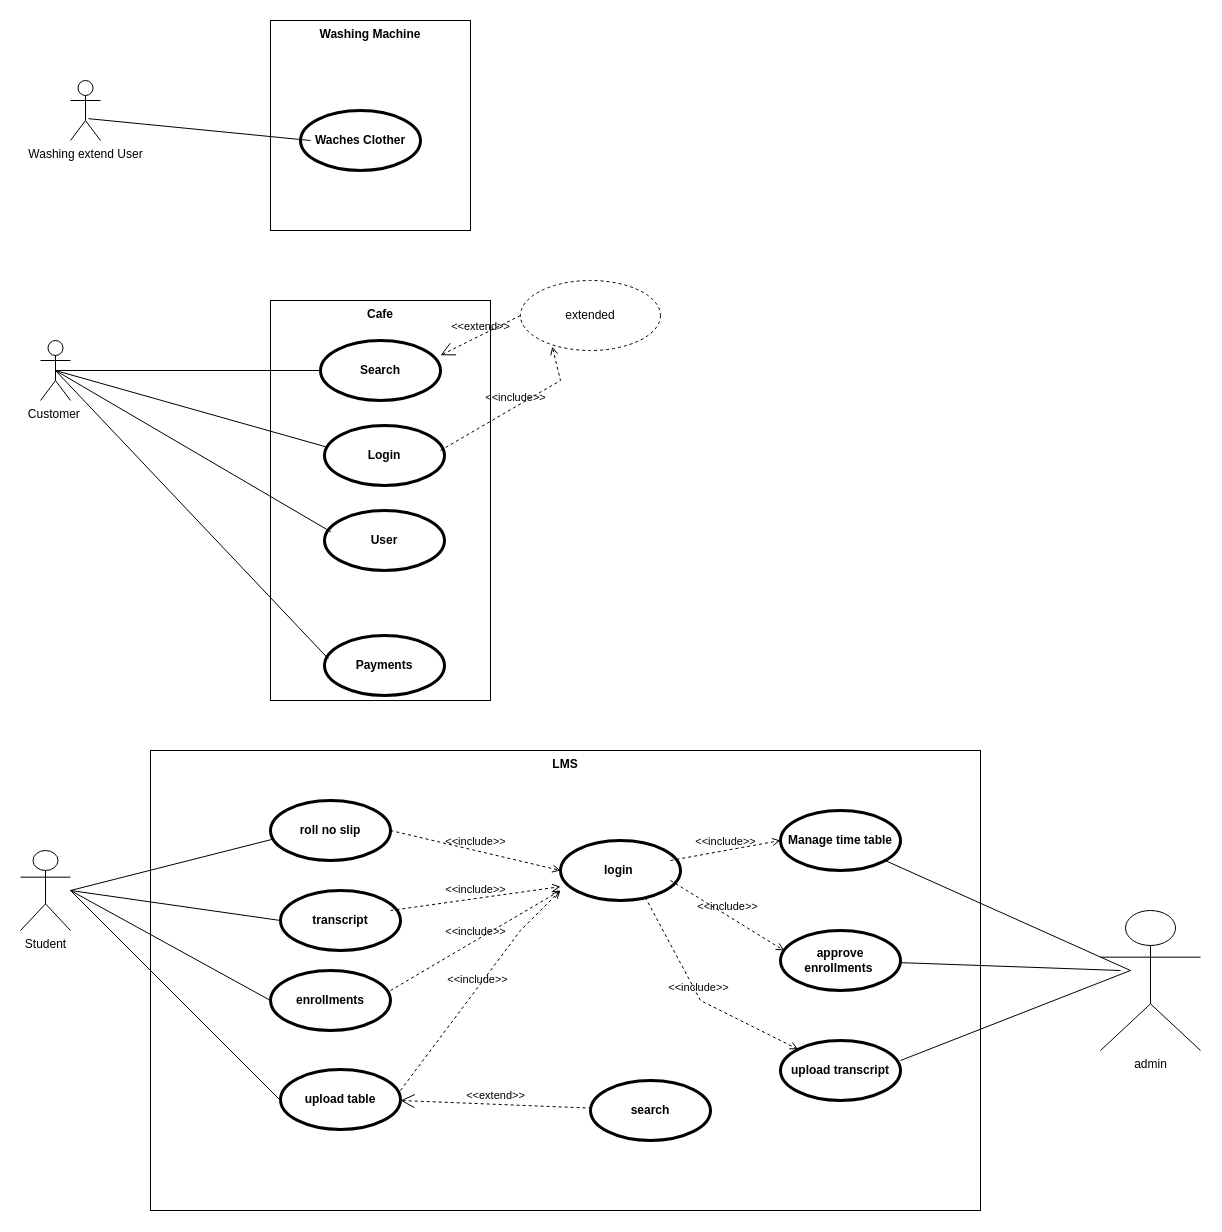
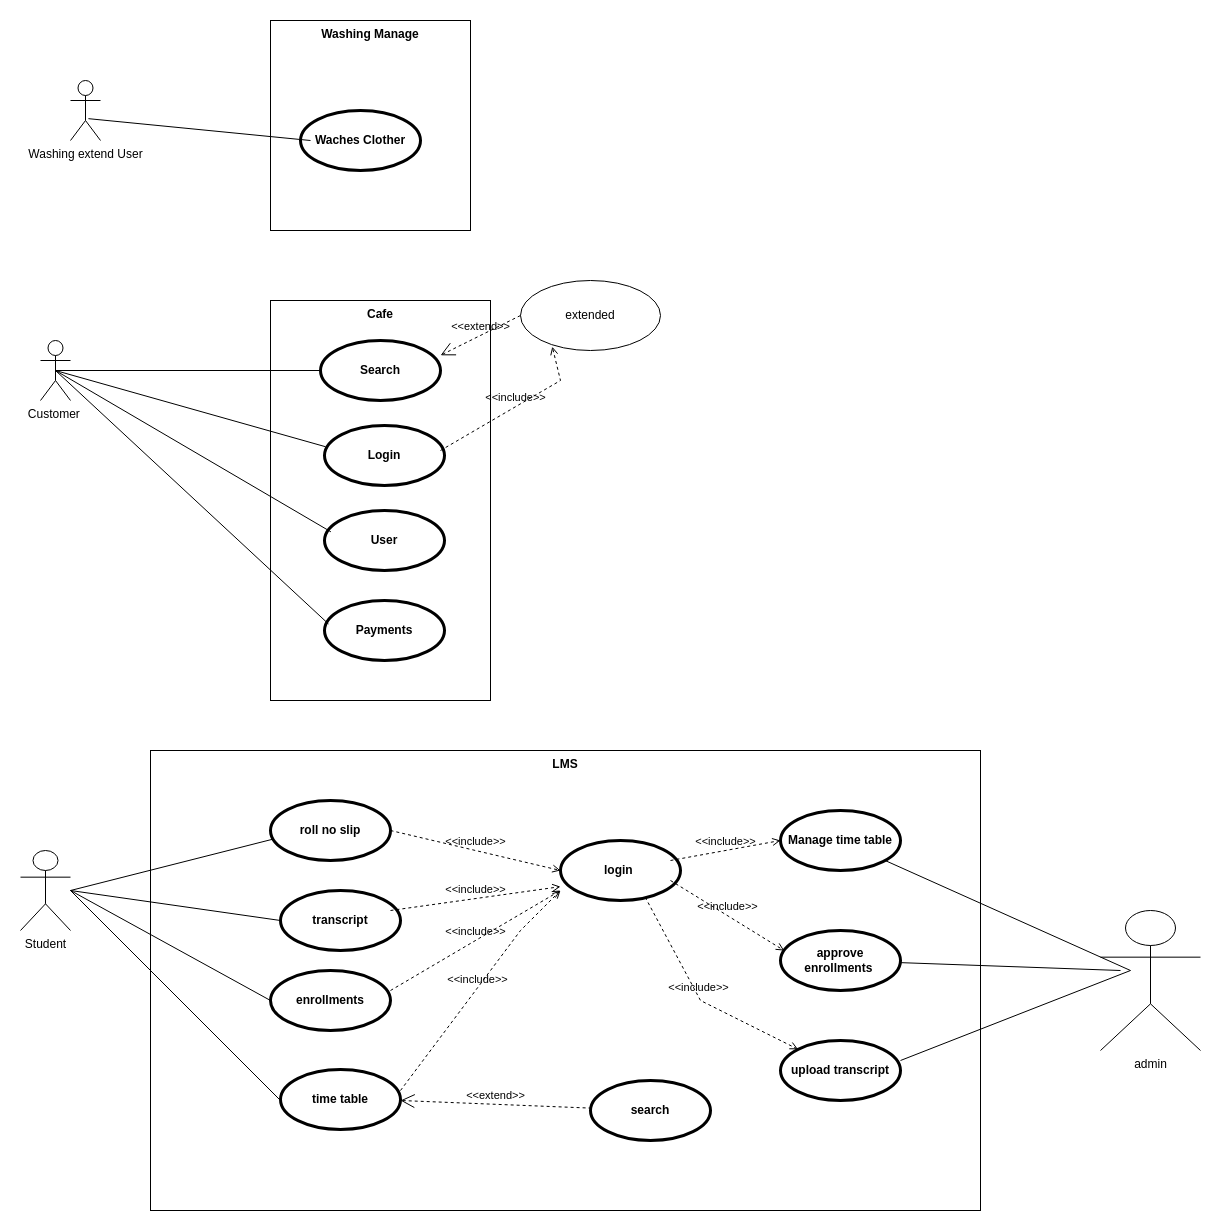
- <mxCell id="3" value="Washing Machine" style="shape=rect;html=1;verticalAlign=top;fontStyle=1;whiteSpace=wrap;align=center;" vertex="1" parent="1"><mxGeometry x="270" y="20" width="200" height="210" as="geometry" /></mxCell>
+ <mxCell id="3" value="Washing Manage" style="shape=rect;html=1;verticalAlign=top;fontStyle=1;whiteSpace=wrap;align=center;" vertex="1" parent="1"><mxGeometry x="270" y="20" width="200" height="210" as="geometry" /></mxCell>
- <mxCell id="16" value="extended" style="ellipse;whiteSpace=wrap;html=1;dashed=1;" vertex="1" parent="1"><mxGeometry x="520" y="280" width="140" height="70" as="geometry" /></mxCell>
+ <mxCell id="16" value="extended" style="ellipse;whiteSpace=wrap;html=1;" vertex="1" parent="1"><mxGeometry x="520" y="280" width="140" height="70" as="geometry" /></mxCell>
- <mxCell id="14" value="Payments" style="shape=ellipse;html=1;strokeWidth=3;fontStyle=1;whiteSpace=wrap;align=center;perimeter=ellipsePerimeter;" vertex="1" parent="1"><mxGeometry x="324" y="635" width="120" height="60" as="geometry" /></mxCell>
+ <mxCell id="14" value="Payments" style="shape=ellipse;html=1;strokeWidth=3;fontStyle=1;whiteSpace=wrap;align=center;perimeter=ellipsePerimeter;" vertex="1" parent="1"><mxGeometry x="324" y="600" width="120" height="60" as="geometry" /></mxCell>
- <mxCell id="24" value="upload table" style="shape=ellipse;html=1;strokeWidth=3;fontStyle=1;whiteSpace=wrap;align=center;perimeter=ellipsePerimeter;" vertex="1" parent="1"><mxGeometry x="280" y="1069" width="120" height="60" as="geometry" /></mxCell>
+ <mxCell id="24" value="time table" style="shape=ellipse;html=1;strokeWidth=3;fontStyle=1;whiteSpace=wrap;align=center;perimeter=ellipsePerimeter;" vertex="1" parent="1"><mxGeometry x="280" y="1069" width="120" height="60" as="geometry" /></mxCell>
